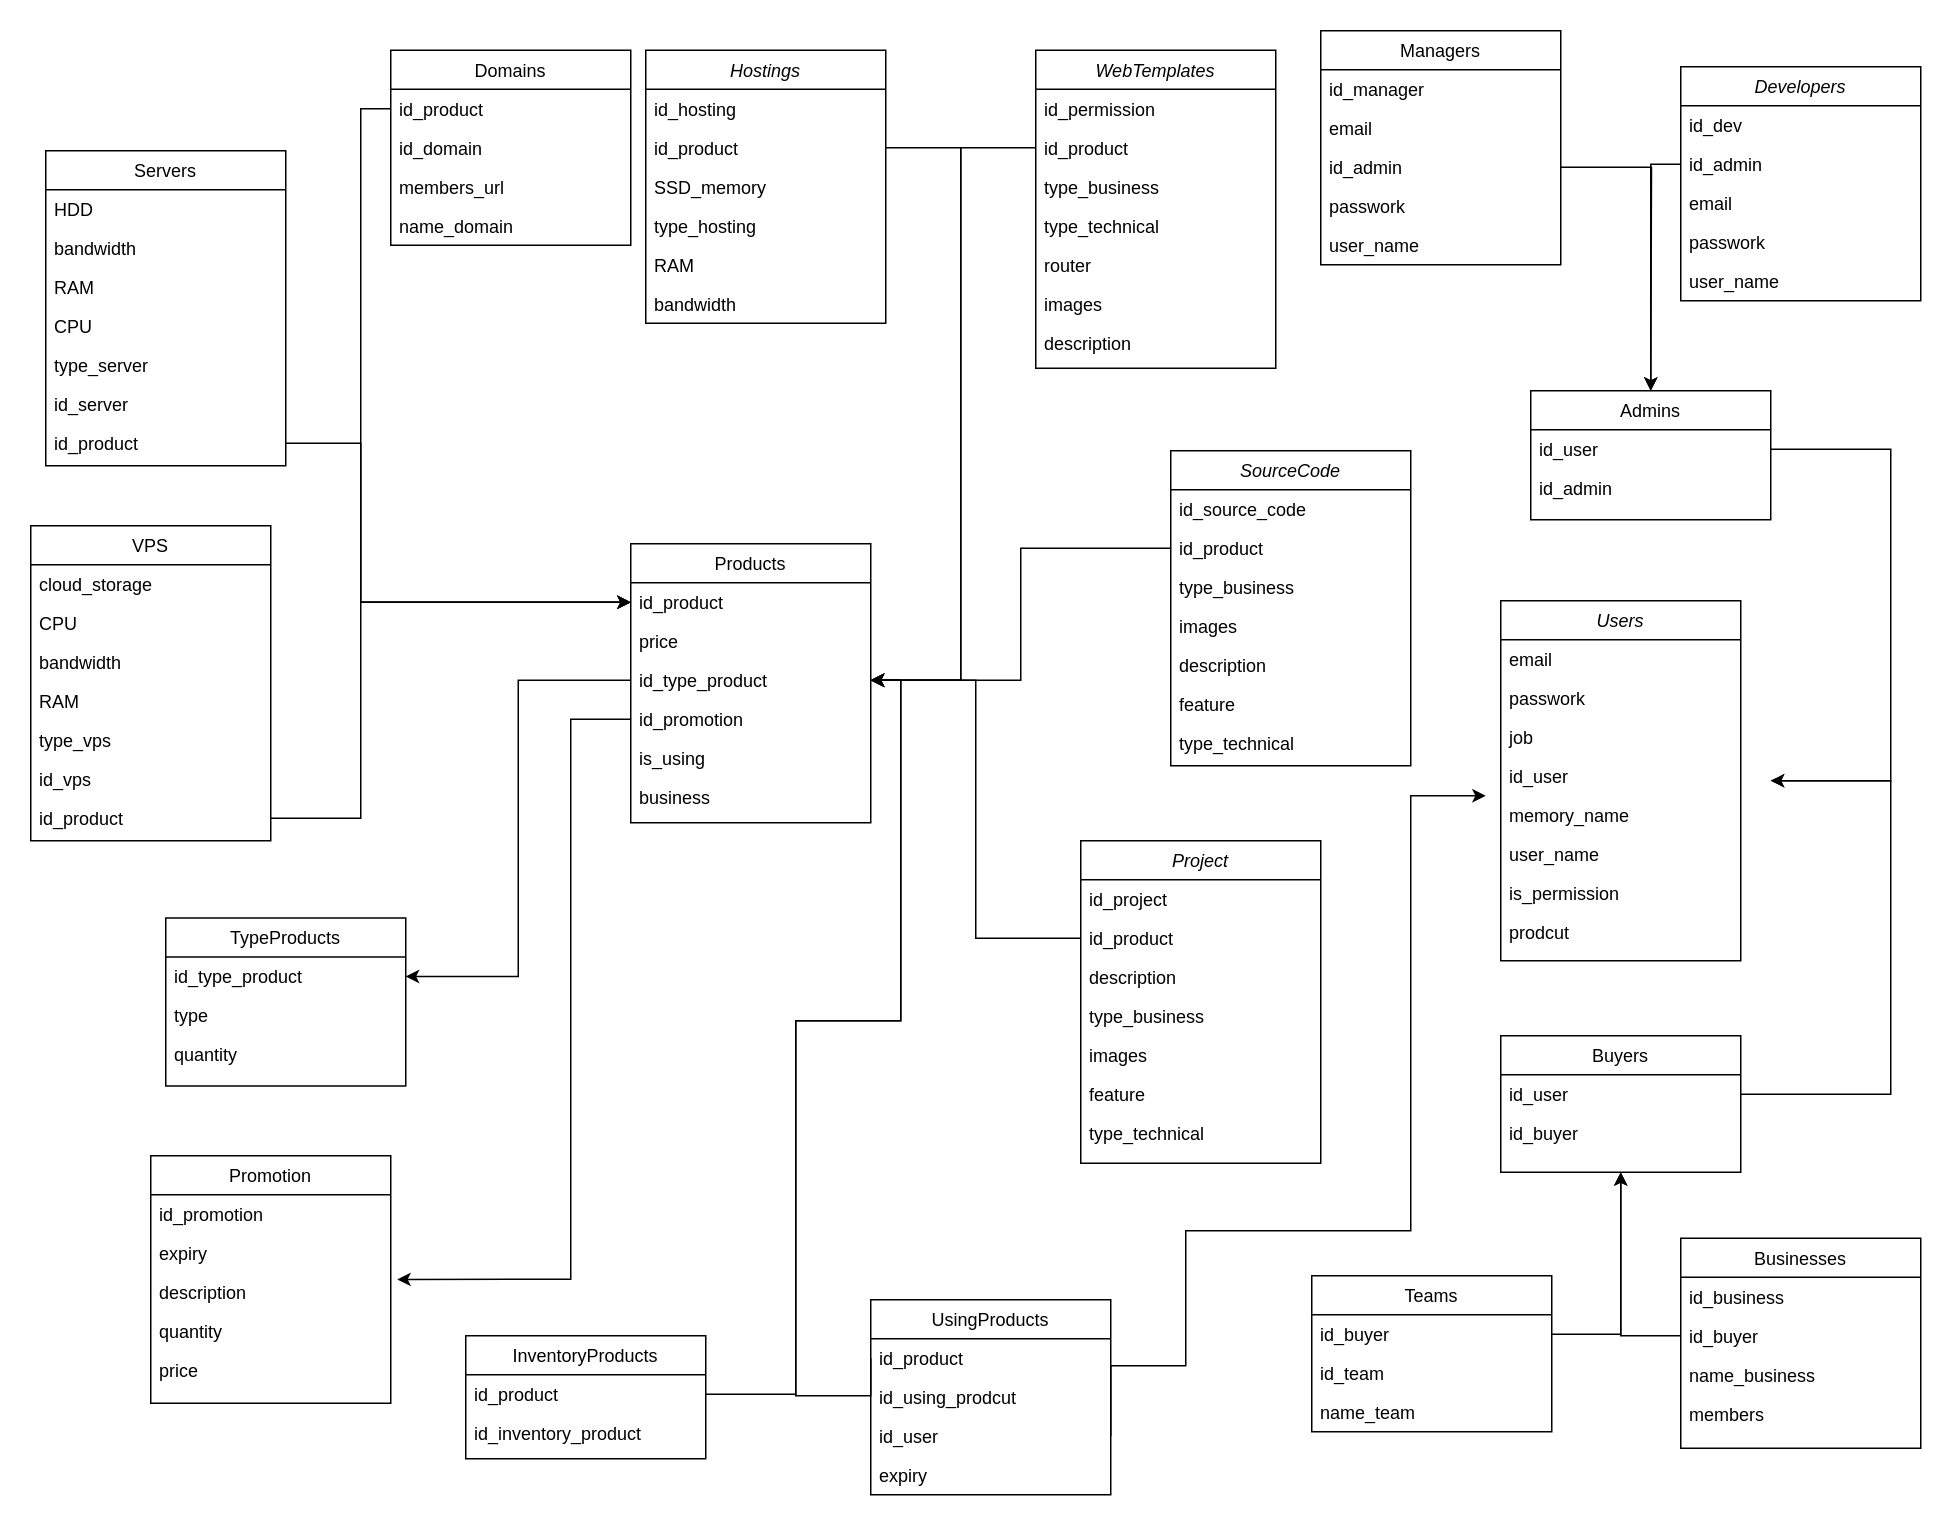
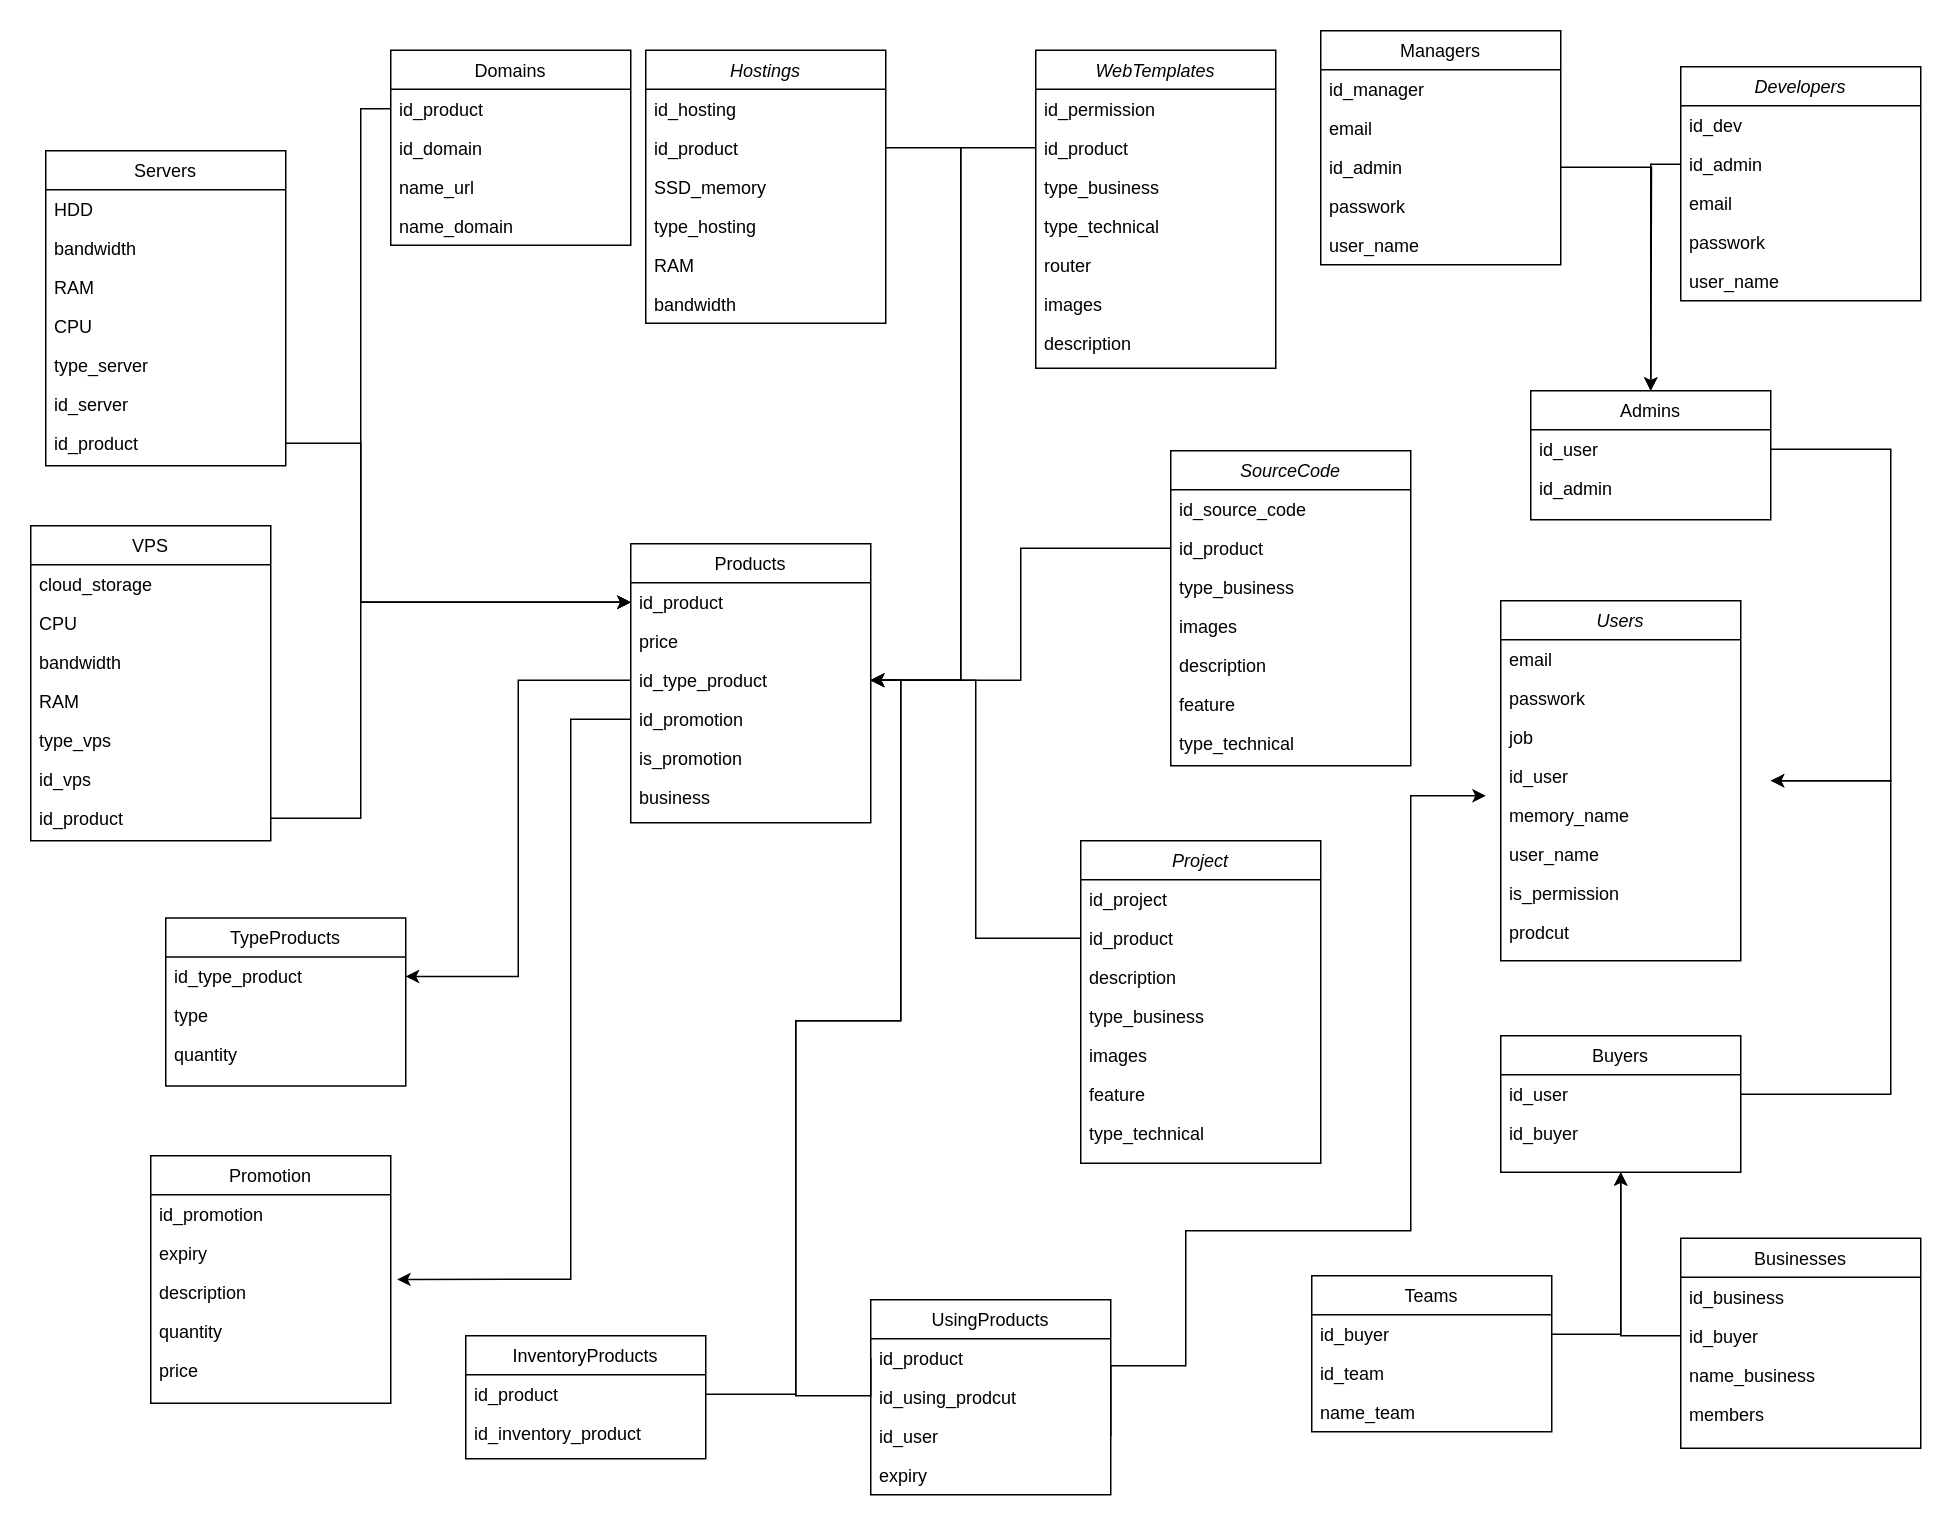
- <mxCell id="21" value="members_url" style="text;align=left;verticalAlign=top;spacingLeft=4;spacingRight=4;overflow=hidden;rotatable=0;points=[[0,0.5],[1,0.5]];portConstraint=eastwest;" vertex="1" parent="18"><mxGeometry y="78" width="160" height="26" as="geometry" /></mxCell>
+ <mxCell id="21" value="name_url" style="text;align=left;verticalAlign=top;spacingLeft=4;spacingRight=4;overflow=hidden;rotatable=0;points=[[0,0.5],[1,0.5]];portConstraint=eastwest;" vertex="1" parent="18"><mxGeometry y="78" width="160" height="26" as="geometry" /></mxCell>
- <mxCell id="67" value="is_using" style="text;align=left;verticalAlign=top;spacingLeft=4;spacingRight=4;overflow=hidden;rotatable=0;points=[[0,0.5],[1,0.5]];portConstraint=eastwest;rounded=0;shadow=0;html=0;" vertex="1" parent="62"><mxGeometry y="130" width="160" height="26" as="geometry" /></mxCell>
+ <mxCell id="67" value="is_promotion" style="text;align=left;verticalAlign=top;spacingLeft=4;spacingRight=4;overflow=hidden;rotatable=0;points=[[0,0.5],[1,0.5]];portConstraint=eastwest;rounded=0;shadow=0;html=0;" vertex="1" parent="62"><mxGeometry y="130" width="160" height="26" as="geometry" /></mxCell>
